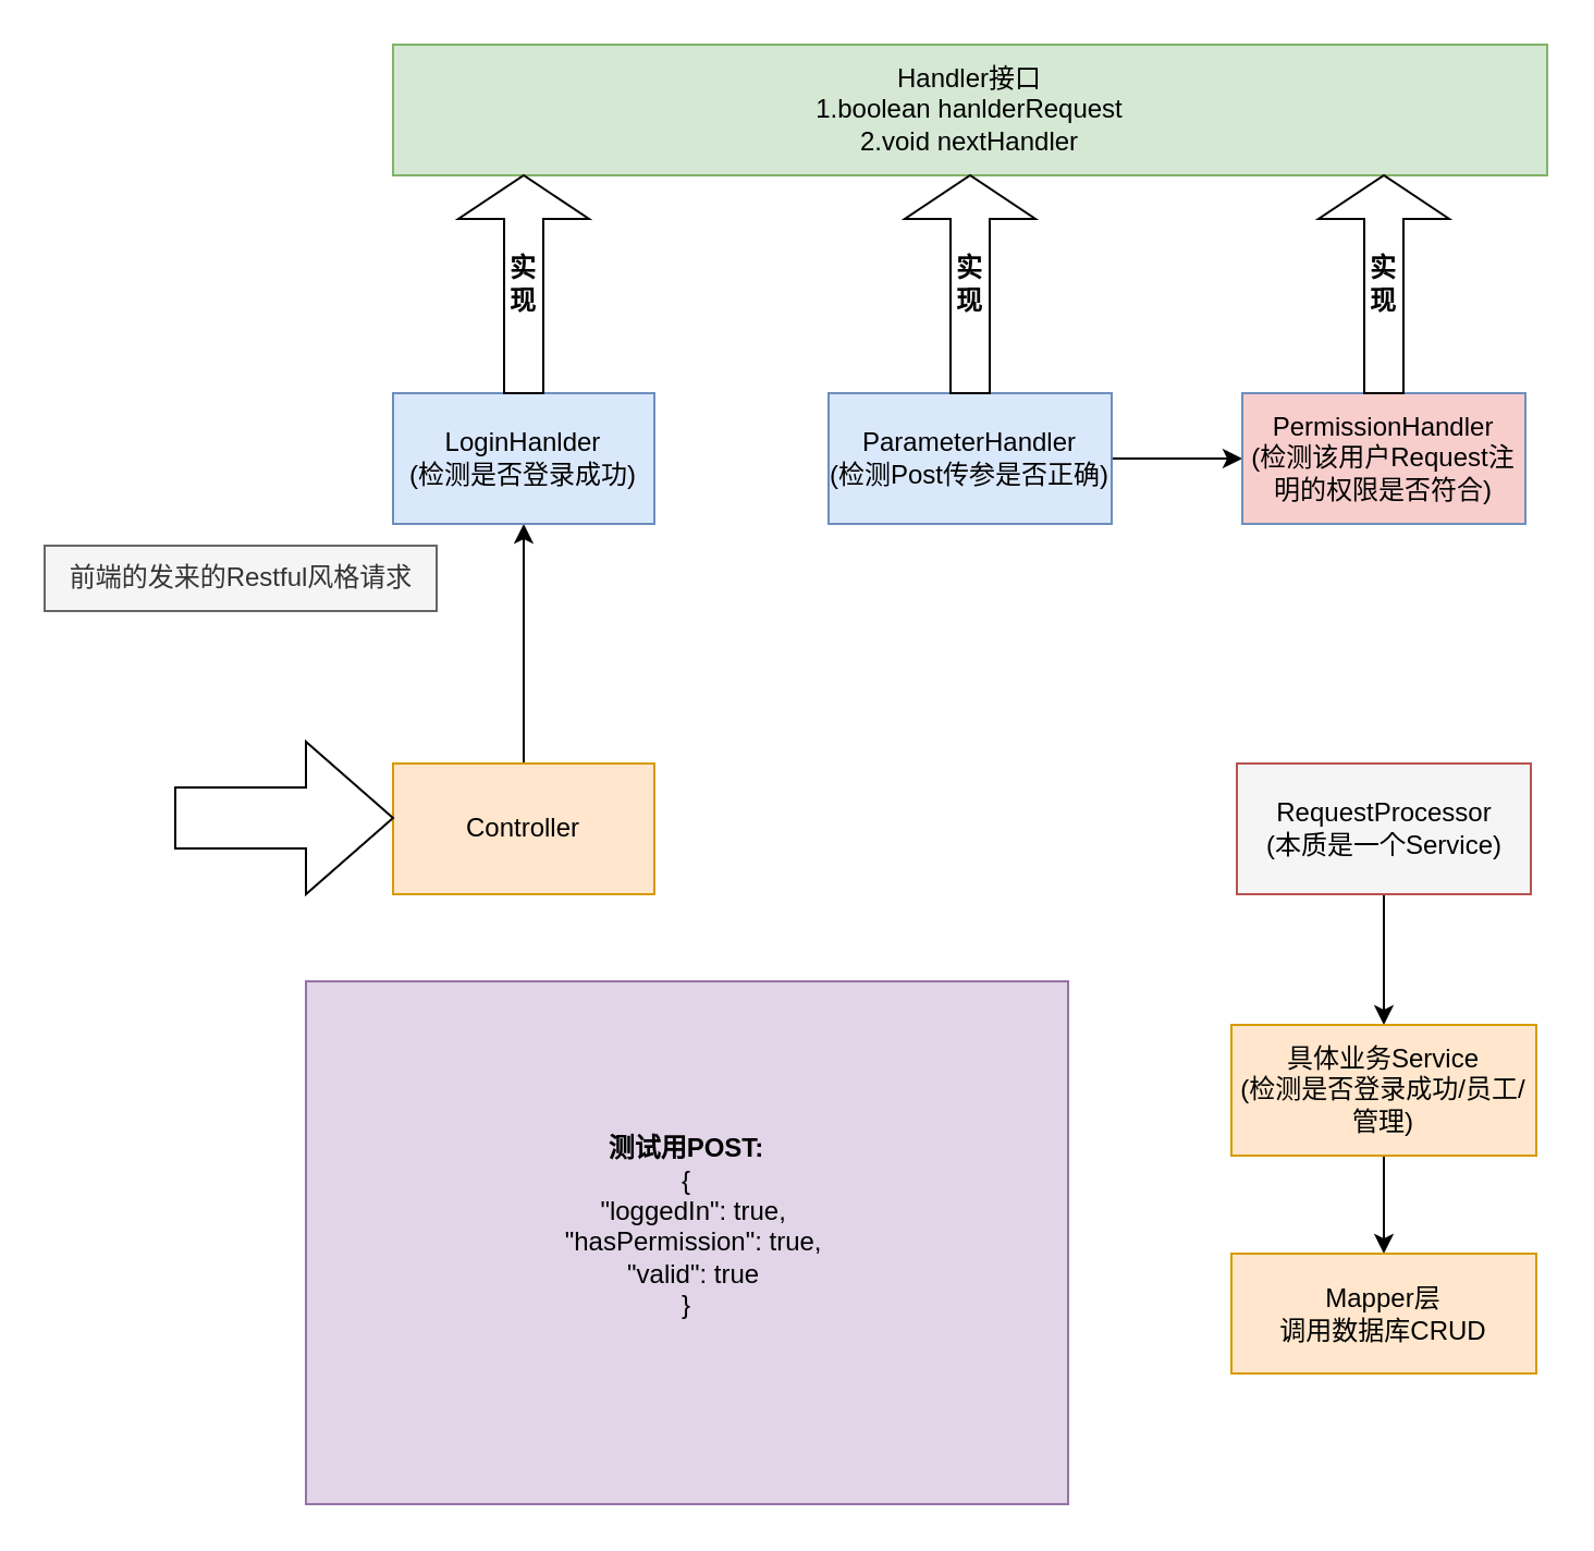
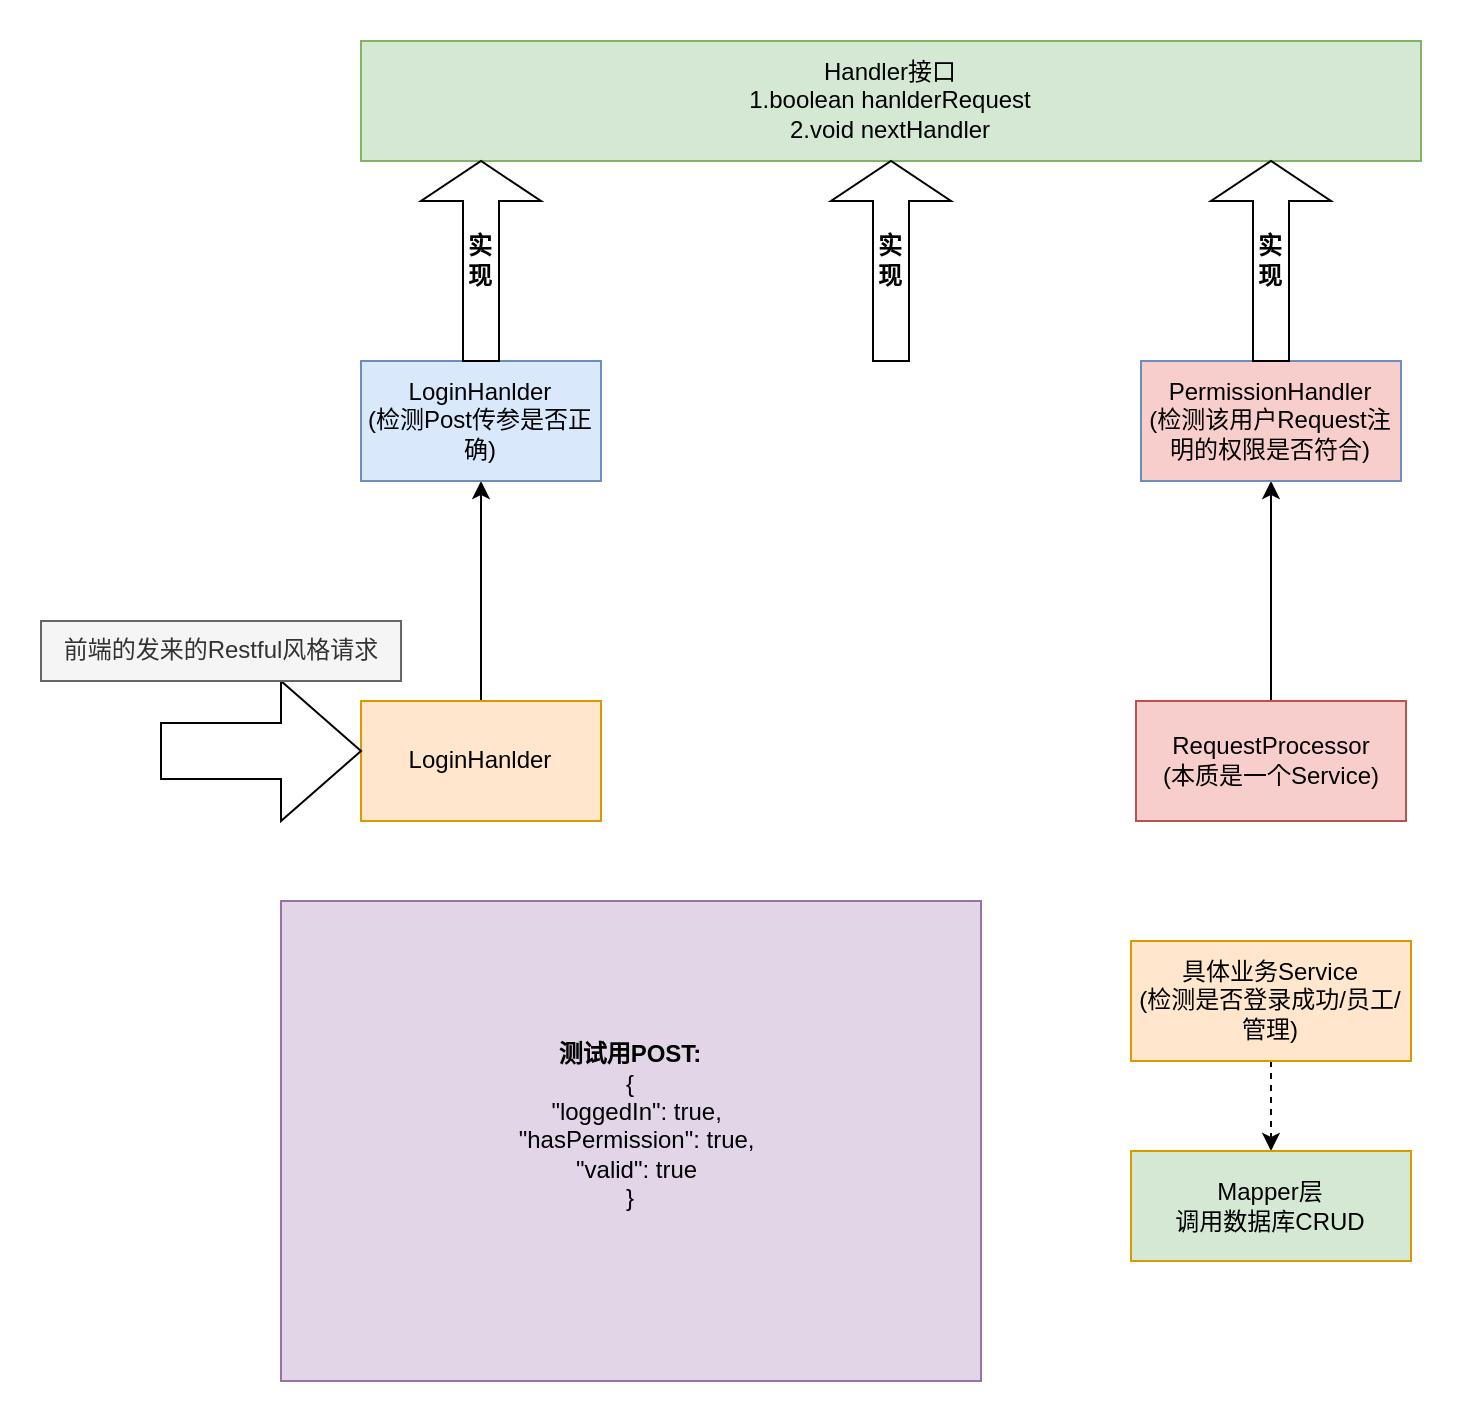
- <mxCell id="10" value="&lt;div&gt;&lt;span style=&quot;background-color: initial;&quot;&gt;LoginHanlder&lt;/span&gt;&lt;br&gt;&lt;/div&gt;&lt;div&gt;&lt;span style=&quot;background-color: initial;&quot;&gt;(检测是否登录成功)&lt;/span&gt;&lt;/div&gt;" style="rounded=0;whiteSpace=wrap;html=1;fillColor=#dae8fc;strokeColor=#6c8ebf;" vertex="1" parent="1"><mxGeometry x="180" y="180" width="120" height="60" as="geometry" /></mxCell>
+ <mxCell id="10" value="&lt;div&gt;&lt;span style=&quot;background-color: initial;&quot;&gt;LoginHanlder&lt;/span&gt;&lt;br&gt;&lt;/div&gt;&lt;div&gt;&lt;span style=&quot;background-color: initial;&quot;&gt;(检测Post传参是否正确)&lt;/span&gt;&lt;/div&gt;" style="rounded=0;whiteSpace=wrap;html=1;fillColor=#dae8fc;strokeColor=#6c8ebf;" vertex="1" parent="1"><mxGeometry x="180" y="180" width="120" height="60" as="geometry" /></mxCell>
- <mxCell id="12" value="&lt;div&gt;&lt;span style=&quot;background-color: initial;&quot;&gt;ParameterHandler&lt;/span&gt;&lt;br&gt;&lt;/div&gt;&lt;div&gt;&lt;span style=&quot;background-color: initial;&quot;&gt;(检测Post传参是否正确)&lt;/span&gt;&lt;/div&gt;" style="rounded=0;whiteSpace=wrap;html=1;fillColor=#dae8fc;strokeColor=#6c8ebf;" vertex="1" parent="1"><mxGeometry x="380" y="180" width="130" height="60" as="geometry" /></mxCell>
- <mxCell id="11" value="" style="edgeStyle=orthogonalEdgeStyle;rounded=0;orthogonalLoop=1;jettySize=auto;html=1;" edge="1" parent="1" source="12" target="13"><mxGeometry relative="1" as="geometry" /></mxCell>
- <mxCell id="9" value="前端的发来的Restful风格请求" style="text;html=1;align=center;verticalAlign=middle;resizable=0;points=[];autosize=1;strokeColor=#666666;fillColor=#f5f5f5;fontColor=#333333;" vertex="1" parent="1"><mxGeometry x="20" y="250" width="180" height="30" as="geometry" /></mxCell>
+ <mxCell id="9" value="前端的发来的Restful风格请求" style="text;html=1;align=center;verticalAlign=middle;resizable=0;points=[];autosize=1;strokeColor=#666666;fillColor=#f5f5f5;fontColor=#333333;" vertex="1" parent="1"><mxGeometry x="20" y="310" width="180" height="30" as="geometry" /></mxCell>
- <mxCell id="3" value="&lt;div&gt;&lt;span style=&quot;background-color: initial;&quot;&gt;Controller&lt;/span&gt;&lt;br&gt;&lt;/div&gt;" style="rounded=0;whiteSpace=wrap;html=1;fillColor=#ffe6cc;strokeColor=#d79b00;" vertex="1" parent="1"><mxGeometry x="180" y="350" width="120" height="60" as="geometry" /></mxCell>
+ <mxCell id="3" value="&lt;div&gt;&lt;span style=&quot;background-color: initial;&quot;&gt;LoginHanlder&lt;/span&gt;&lt;br&gt;&lt;/div&gt;" style="rounded=0;whiteSpace=wrap;html=1;fillColor=#ffe6cc;strokeColor=#d79b00;" vertex="1" parent="1"><mxGeometry x="180" y="350" width="120" height="60" as="geometry" /></mxCell>
- <mxCell id="5" value="&lt;div&gt;RequestProcessor&lt;/div&gt;&lt;div&gt;(本质是一个Service)&lt;/div&gt;" style="rounded=0;whiteSpace=wrap;html=1;fillColor=#f5f5f5;strokeColor=#b85450;" vertex="1" parent="1"><mxGeometry x="567.5" y="350" width="135" height="60" as="geometry" /></mxCell>
+ <mxCell id="5" value="&lt;div&gt;RequestProcessor&lt;/div&gt;&lt;div&gt;(本质是一个Service)&lt;/div&gt;" style="rounded=0;whiteSpace=wrap;html=1;fillColor=#f8cecc;strokeColor=#b85450;" vertex="1" parent="1"><mxGeometry x="567.5" y="350" width="135" height="60" as="geometry" /></mxCell>
- <mxCell id="4" value="" style="edgeStyle=orthogonalEdgeStyle;rounded=0;orthogonalLoop=1;jettySize=auto;html=1;" edge="1" parent="1" source="5" target="7"><mxGeometry relative="1" as="geometry" /></mxCell>
+ <mxCell id="4" value="" style="edgeStyle=orthogonalEdgeStyle;rounded=0;orthogonalLoop=1;jettySize=auto;html=1;" edge="1" parent="1" source="5" target="13"><mxGeometry relative="1" as="geometry" /></mxCell>
- <mxCell id="6" value="" style="edgeStyle=orthogonalEdgeStyle;rounded=0;orthogonalLoop=1;jettySize=auto;html=1;" edge="1" parent="1" source="7" target="14"><mxGeometry relative="1" as="geometry" /></mxCell>
+ <mxCell id="6" value="" style="edgeStyle=orthogonalEdgeStyle;rounded=0;orthogonalLoop=1;jettySize=auto;html=1;dashed=1;" edge="1" parent="1" source="7" target="14"><mxGeometry relative="1" as="geometry" /></mxCell>
- <mxCell id="14" value="Mapper层&lt;div&gt;调用数据库CRUD&lt;/div&gt;" style="rounded=0;whiteSpace=wrap;html=1;fillColor=#ffe6cc;strokeColor=#d79b00;" vertex="1" parent="1"><mxGeometry x="565" y="575" width="140" height="55" as="geometry" /></mxCell>
+ <mxCell id="14" value="Mapper层&lt;div&gt;调用数据库CRUD&lt;/div&gt;" style="rounded=0;whiteSpace=wrap;html=1;fillColor=#d5e8d4;strokeColor=#d79b00;" vertex="1" parent="1"><mxGeometry x="565" y="575" width="140" height="55" as="geometry" /></mxCell>
